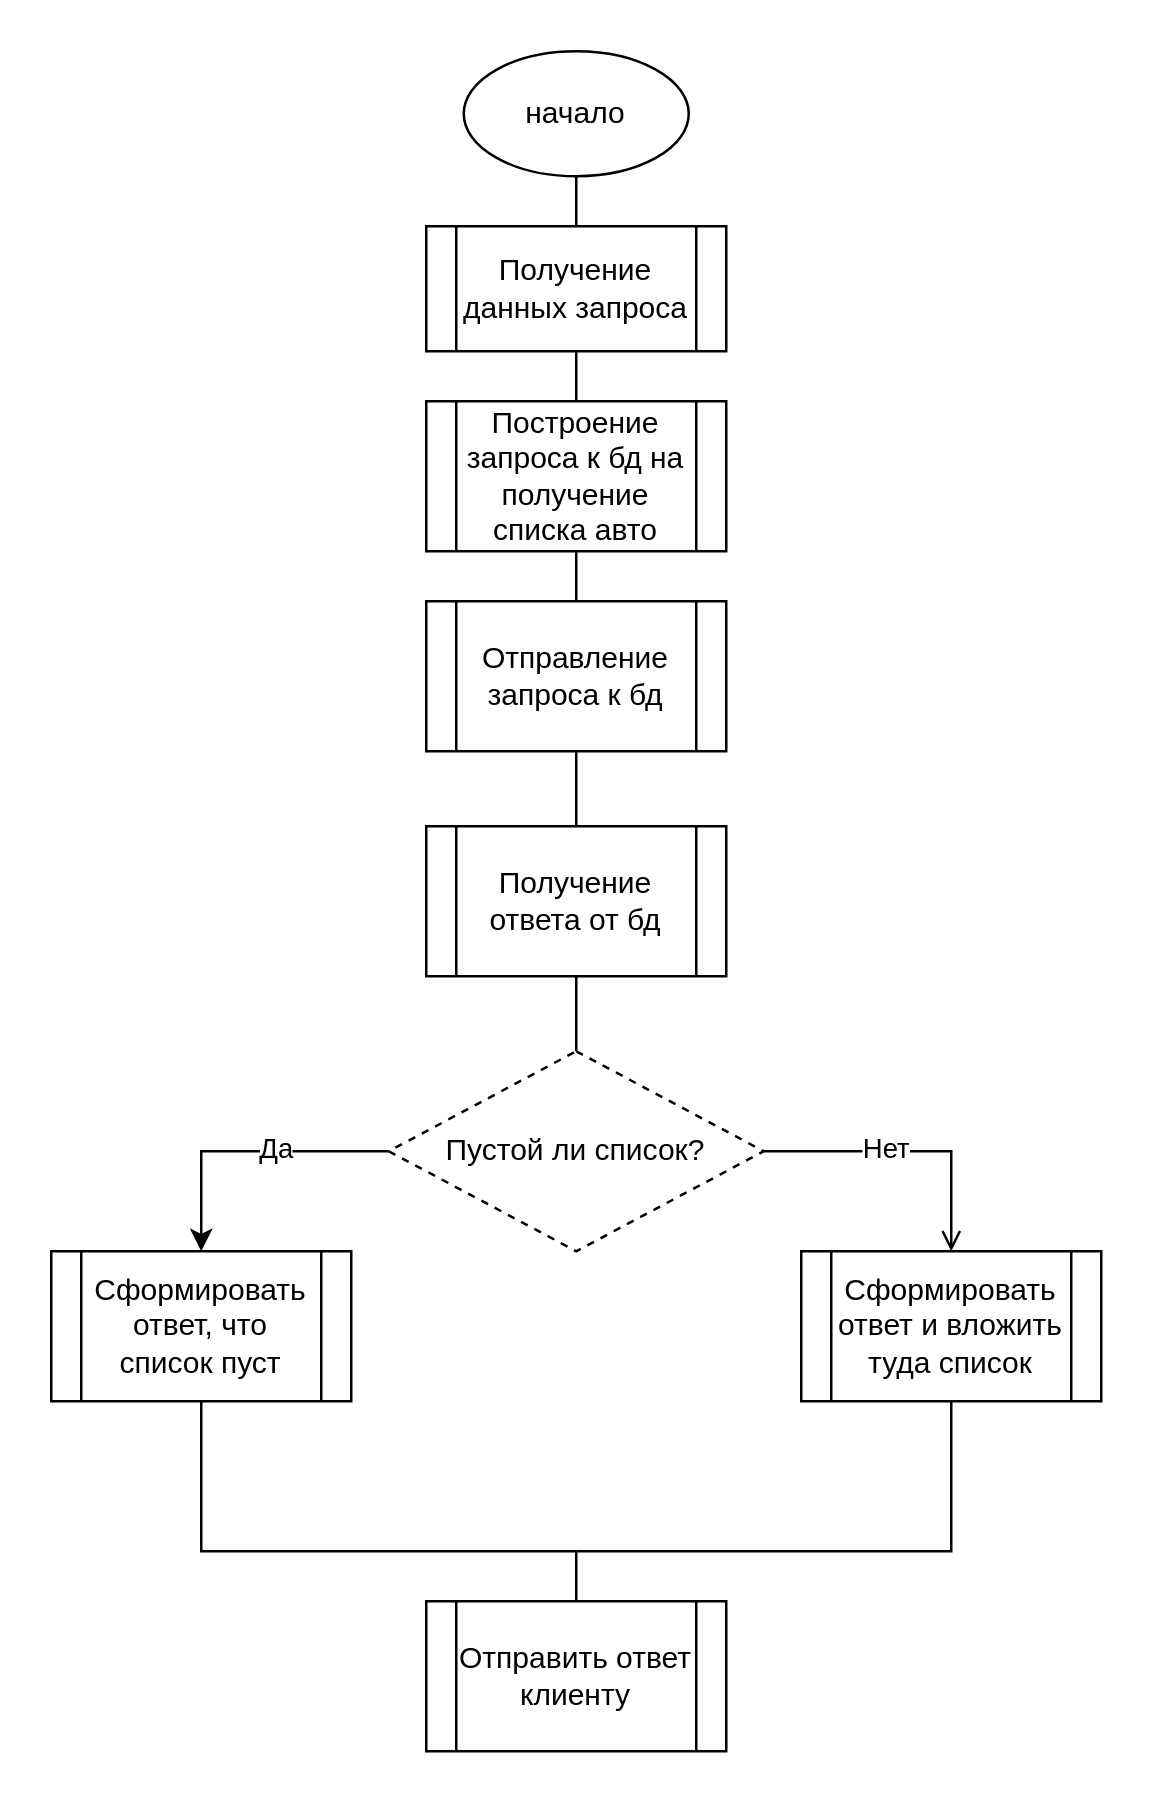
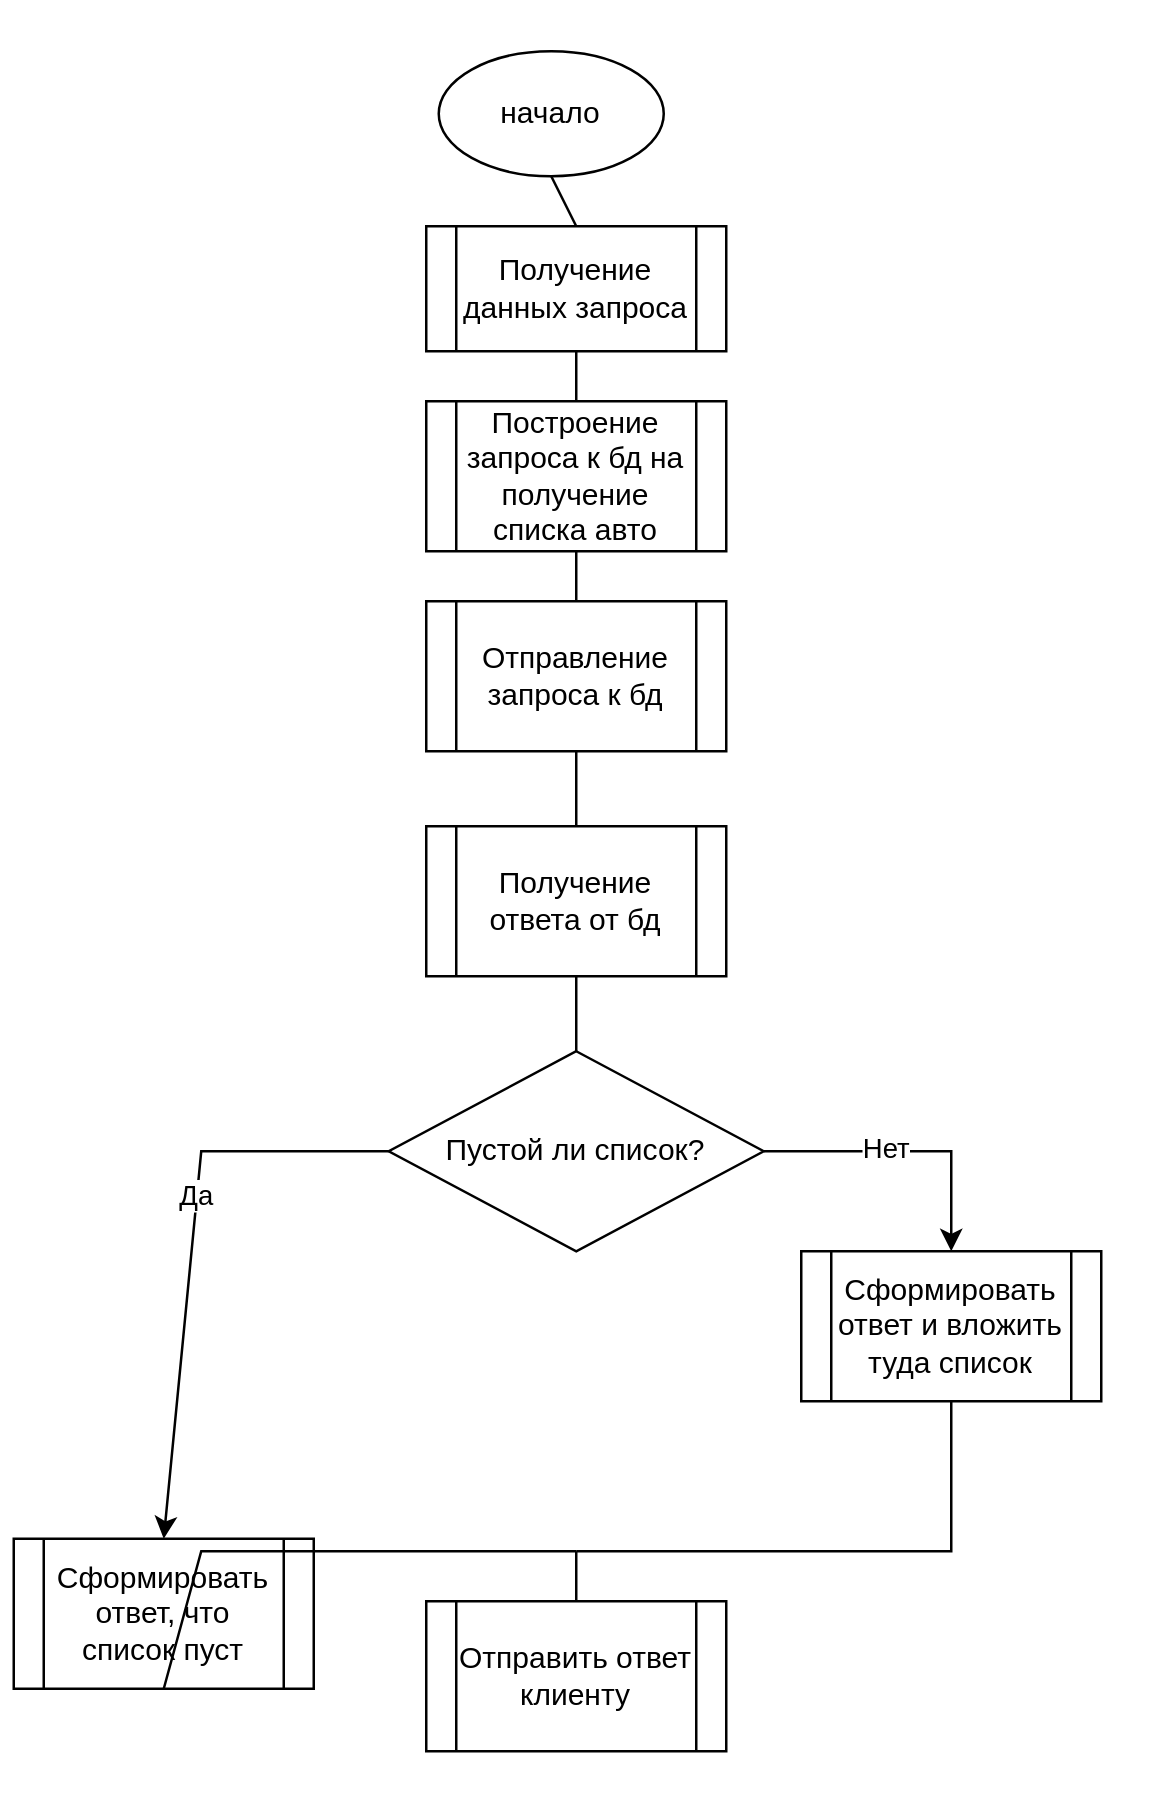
- <mxCell id="2" value="начало" style="ellipse;whiteSpace=wrap;html=1;" vertex="1" parent="1"><mxGeometry x="185" width="90" height="50" as="geometry" y="20" /></mxCell>
+ <mxCell id="2" value="начало" style="ellipse;whiteSpace=wrap;html=1;" vertex="1" parent="1"><mxGeometry x="175" y="20" width="90" height="50" as="geometry" /></mxCell>
- <mxCell id="9" value="Пустой ли список?" style="rhombus;whiteSpace=wrap;html=1;dashed=1;" vertex="1" parent="1"><mxGeometry x="155" y="420" width="150" height="80" as="geometry" /></mxCell>
+ <mxCell id="9" value="Пустой ли список?" style="rhombus;whiteSpace=wrap;html=1;" vertex="1" parent="1"><mxGeometry x="155" y="420" width="150" height="80" as="geometry" /></mxCell>
- <mxCell id="18" value="" style="endArrow=open;html=1;rounded=0;exitX=1;exitY=0.5;exitDx=0;exitDy=0;entryX=0.5;entryY=0;entryDx=0;entryDy=0;" edge="1" parent="1" source="9" target="11"><mxGeometry width="50" height="50" relative="1" as="geometry"><mxPoint x="380" y="430" as="sourcePoint" /><mxPoint x="430" y="380" as="targetPoint" /><Array as="points"><mxPoint x="380" y="460" /></Array></mxGeometry></mxCell>
+ <mxCell id="18" value="" style="endArrow=classic;html=1;rounded=0;exitX=1;exitY=0.5;exitDx=0;exitDy=0;entryX=0.5;entryY=0;entryDx=0;entryDy=0;" edge="1" parent="1" source="9" target="11"><mxGeometry width="50" height="50" relative="1" as="geometry"><mxPoint x="380" y="430" as="sourcePoint" /><mxPoint x="430" y="380" as="targetPoint" /><Array as="points"><mxPoint x="380" y="460" /></Array></mxGeometry></mxCell>
- <mxCell id="10" value="Сформировать ответ, что список пуст" style="shape=process;whiteSpace=wrap;html=1;backgroundOutline=1;" vertex="1" parent="1"><mxGeometry x="20" y="500" width="120" height="60" as="geometry" /></mxCell>
+ <mxCell id="10" value="Сформировать ответ, что список пуст" style="shape=process;whiteSpace=wrap;html=1;backgroundOutline=1;" vertex="1" parent="1"><mxGeometry x="5" y="615" width="120" height="60" as="geometry" /></mxCell>
